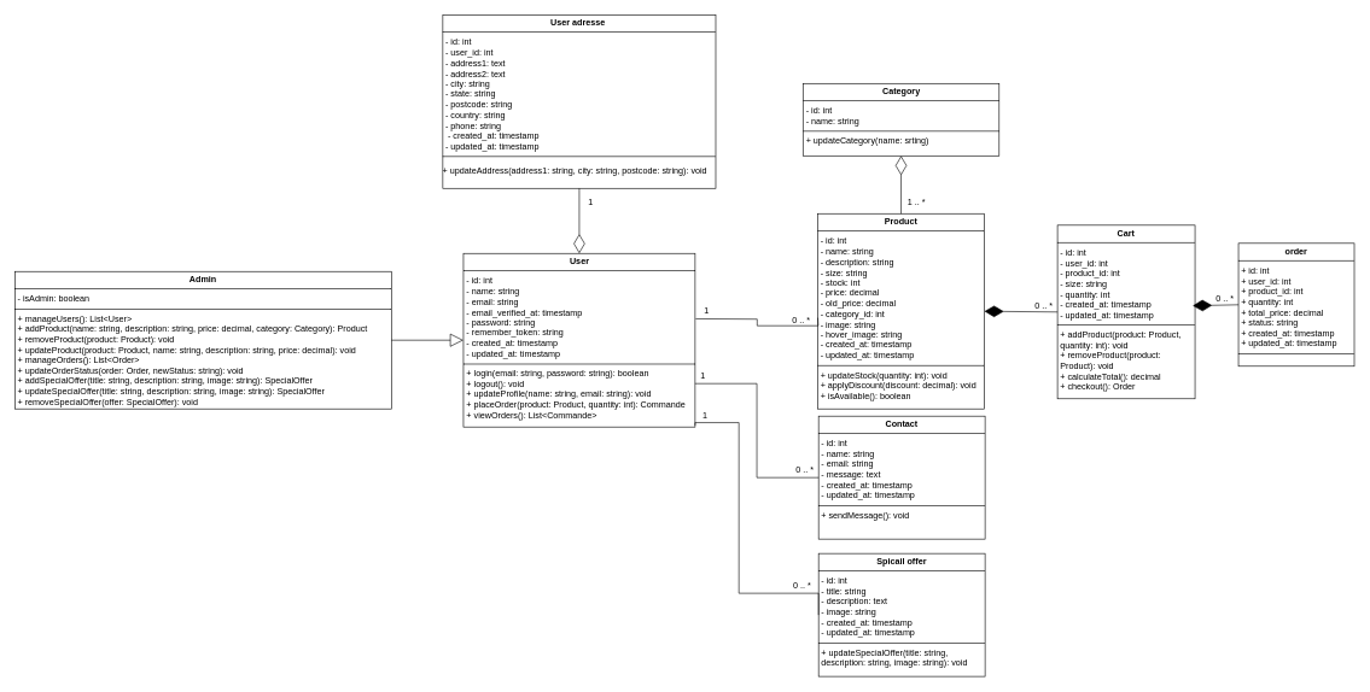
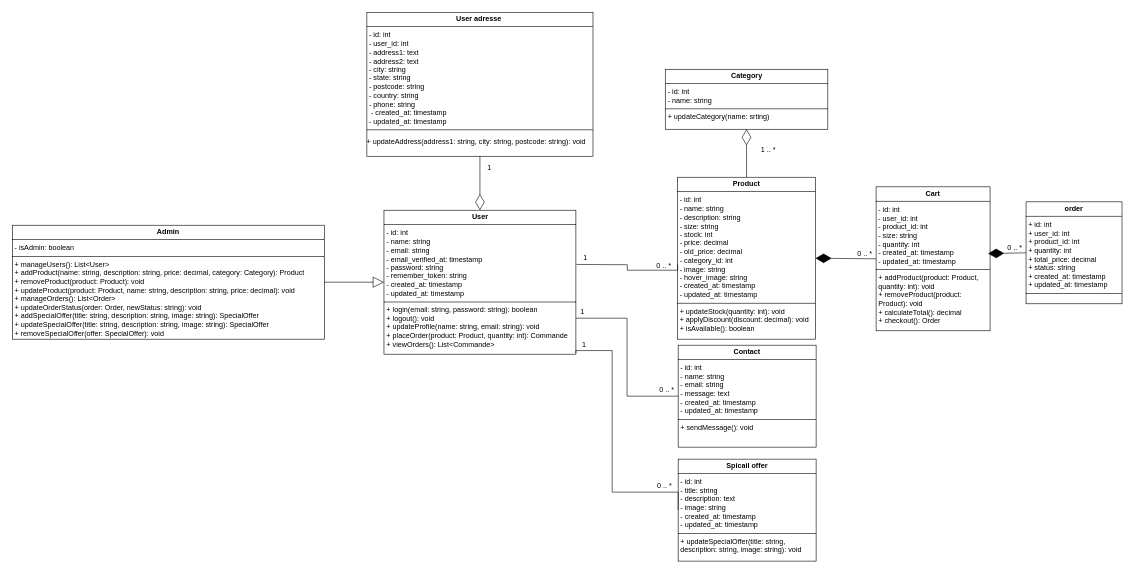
- <mxCell id="26" value="1 .. *" style="text;html=1;align=center;verticalAlign=middle;resizable=0;points=[];autosize=1;strokeColor=none;fillColor=none;" vertex="1" parent="1"><mxGeometry x="1240" y="265" width="50" height="30" as="geometry" /></mxCell>
+ <mxCell id="26" value="1 .. *" style="text;html=1;align=center;verticalAlign=middle;resizable=0;points=[];autosize=1;strokeColor=none;fillColor=none;" vertex="1" parent="1"><mxGeometry x="1255" y="235" width="50" height="30" as="geometry" /></mxCell>
